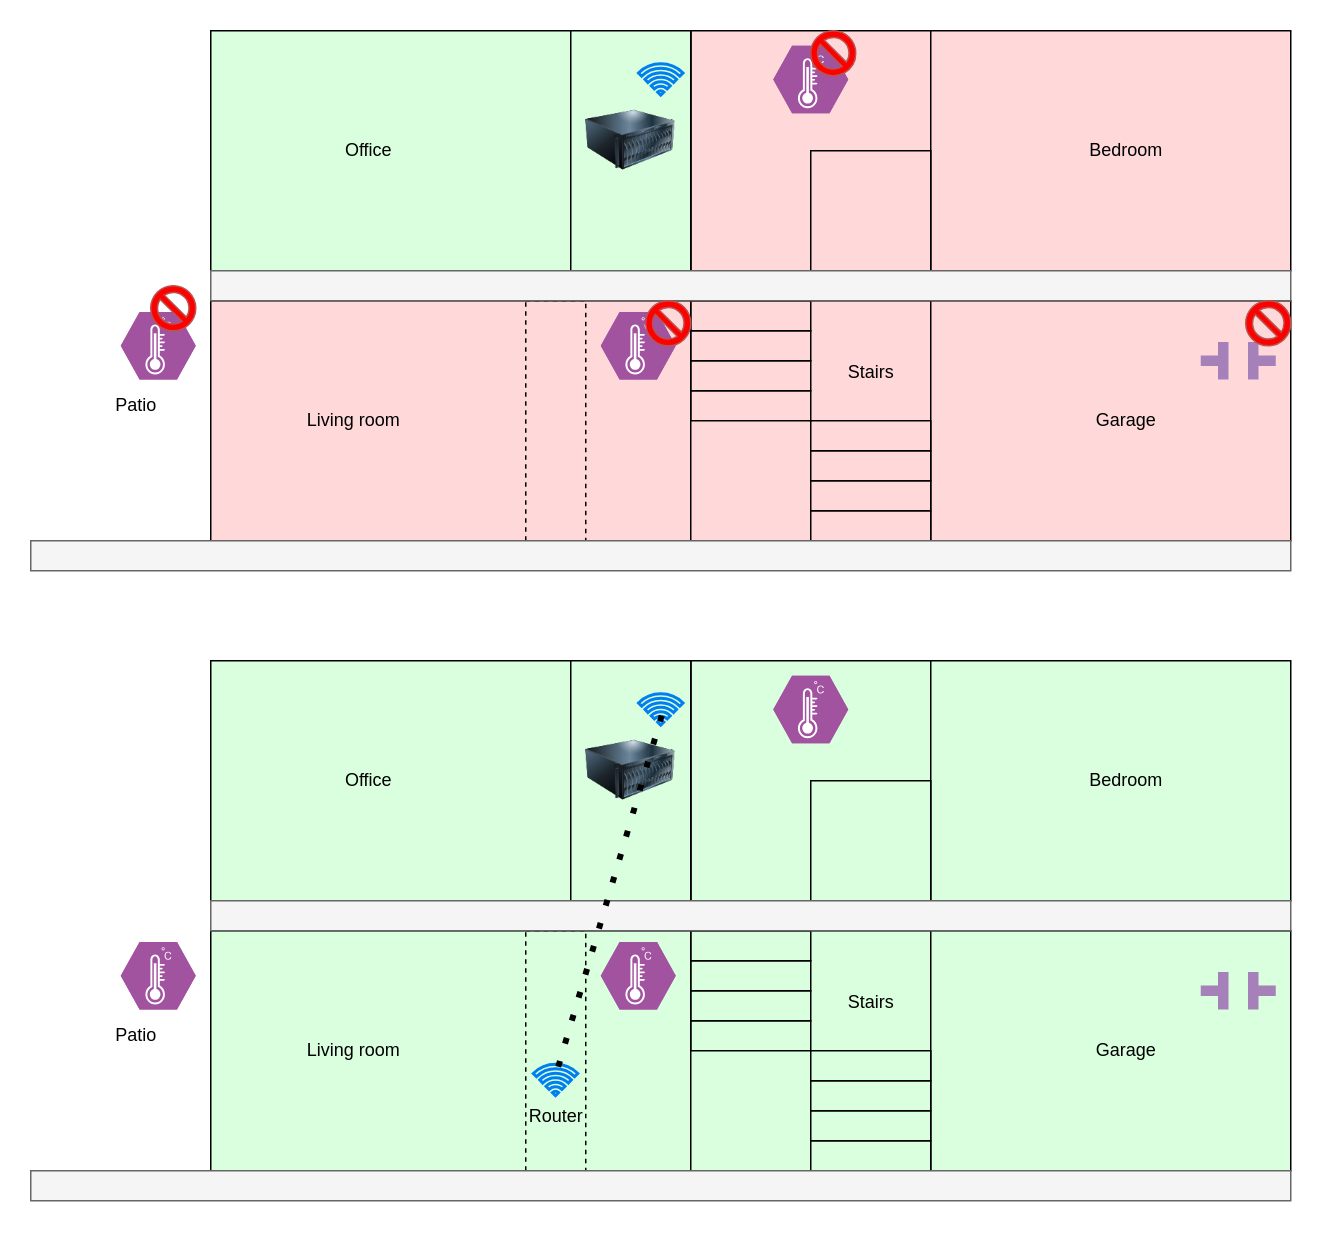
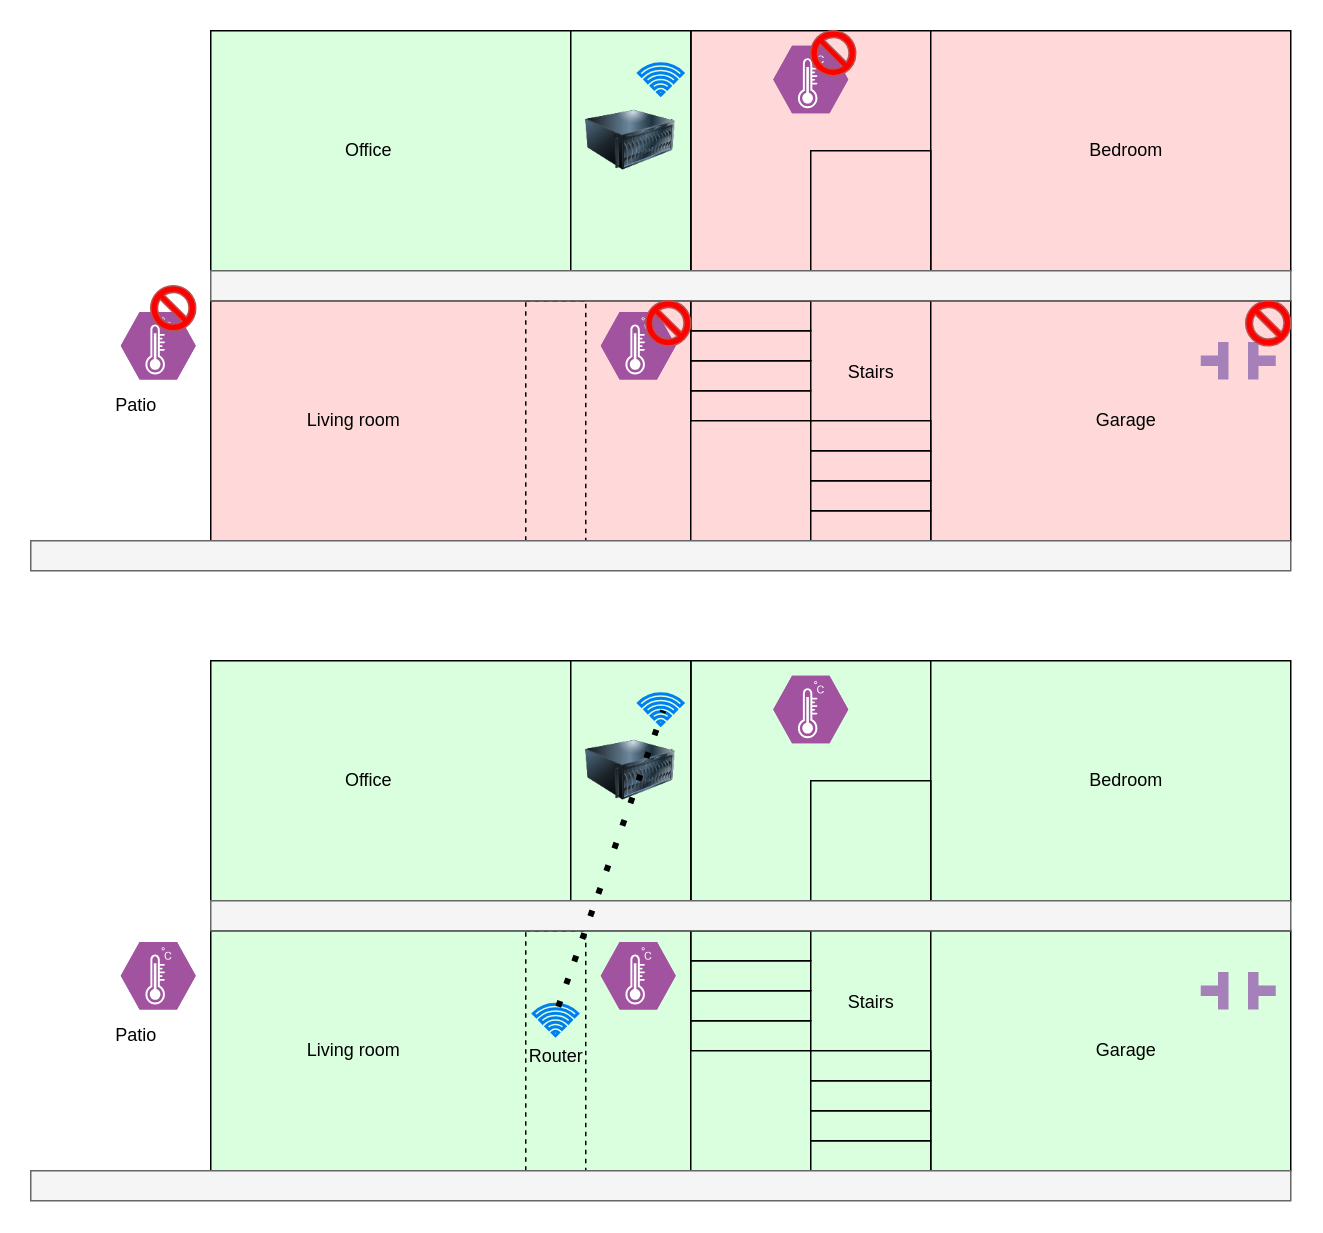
- <mxCell id="68" value="Router" style="html=1;verticalLabelPosition=bottom;align=center;labelBackgroundColor=none;verticalAlign=top;strokeWidth=2;strokeColor=#0080F0;shadow=0;dashed=0;shape=mxgraph.ios7.icons.wifi;pointerEvents=1;fontColor=default;fillColor=none;" vertex="1" parent="1"><mxGeometry x="355" y="709" width="29.7" height="21" as="geometry" /></mxCell>
+ <mxCell id="68" value="Router" style="html=1;verticalLabelPosition=bottom;align=center;labelBackgroundColor=none;verticalAlign=top;strokeWidth=2;strokeColor=#0080F0;shadow=0;dashed=0;shape=mxgraph.ios7.icons.wifi;pointerEvents=1;fontColor=default;fillColor=none;" vertex="1" parent="1"><mxGeometry x="355" y="669" width="29.7" height="21" as="geometry" /></mxCell>
